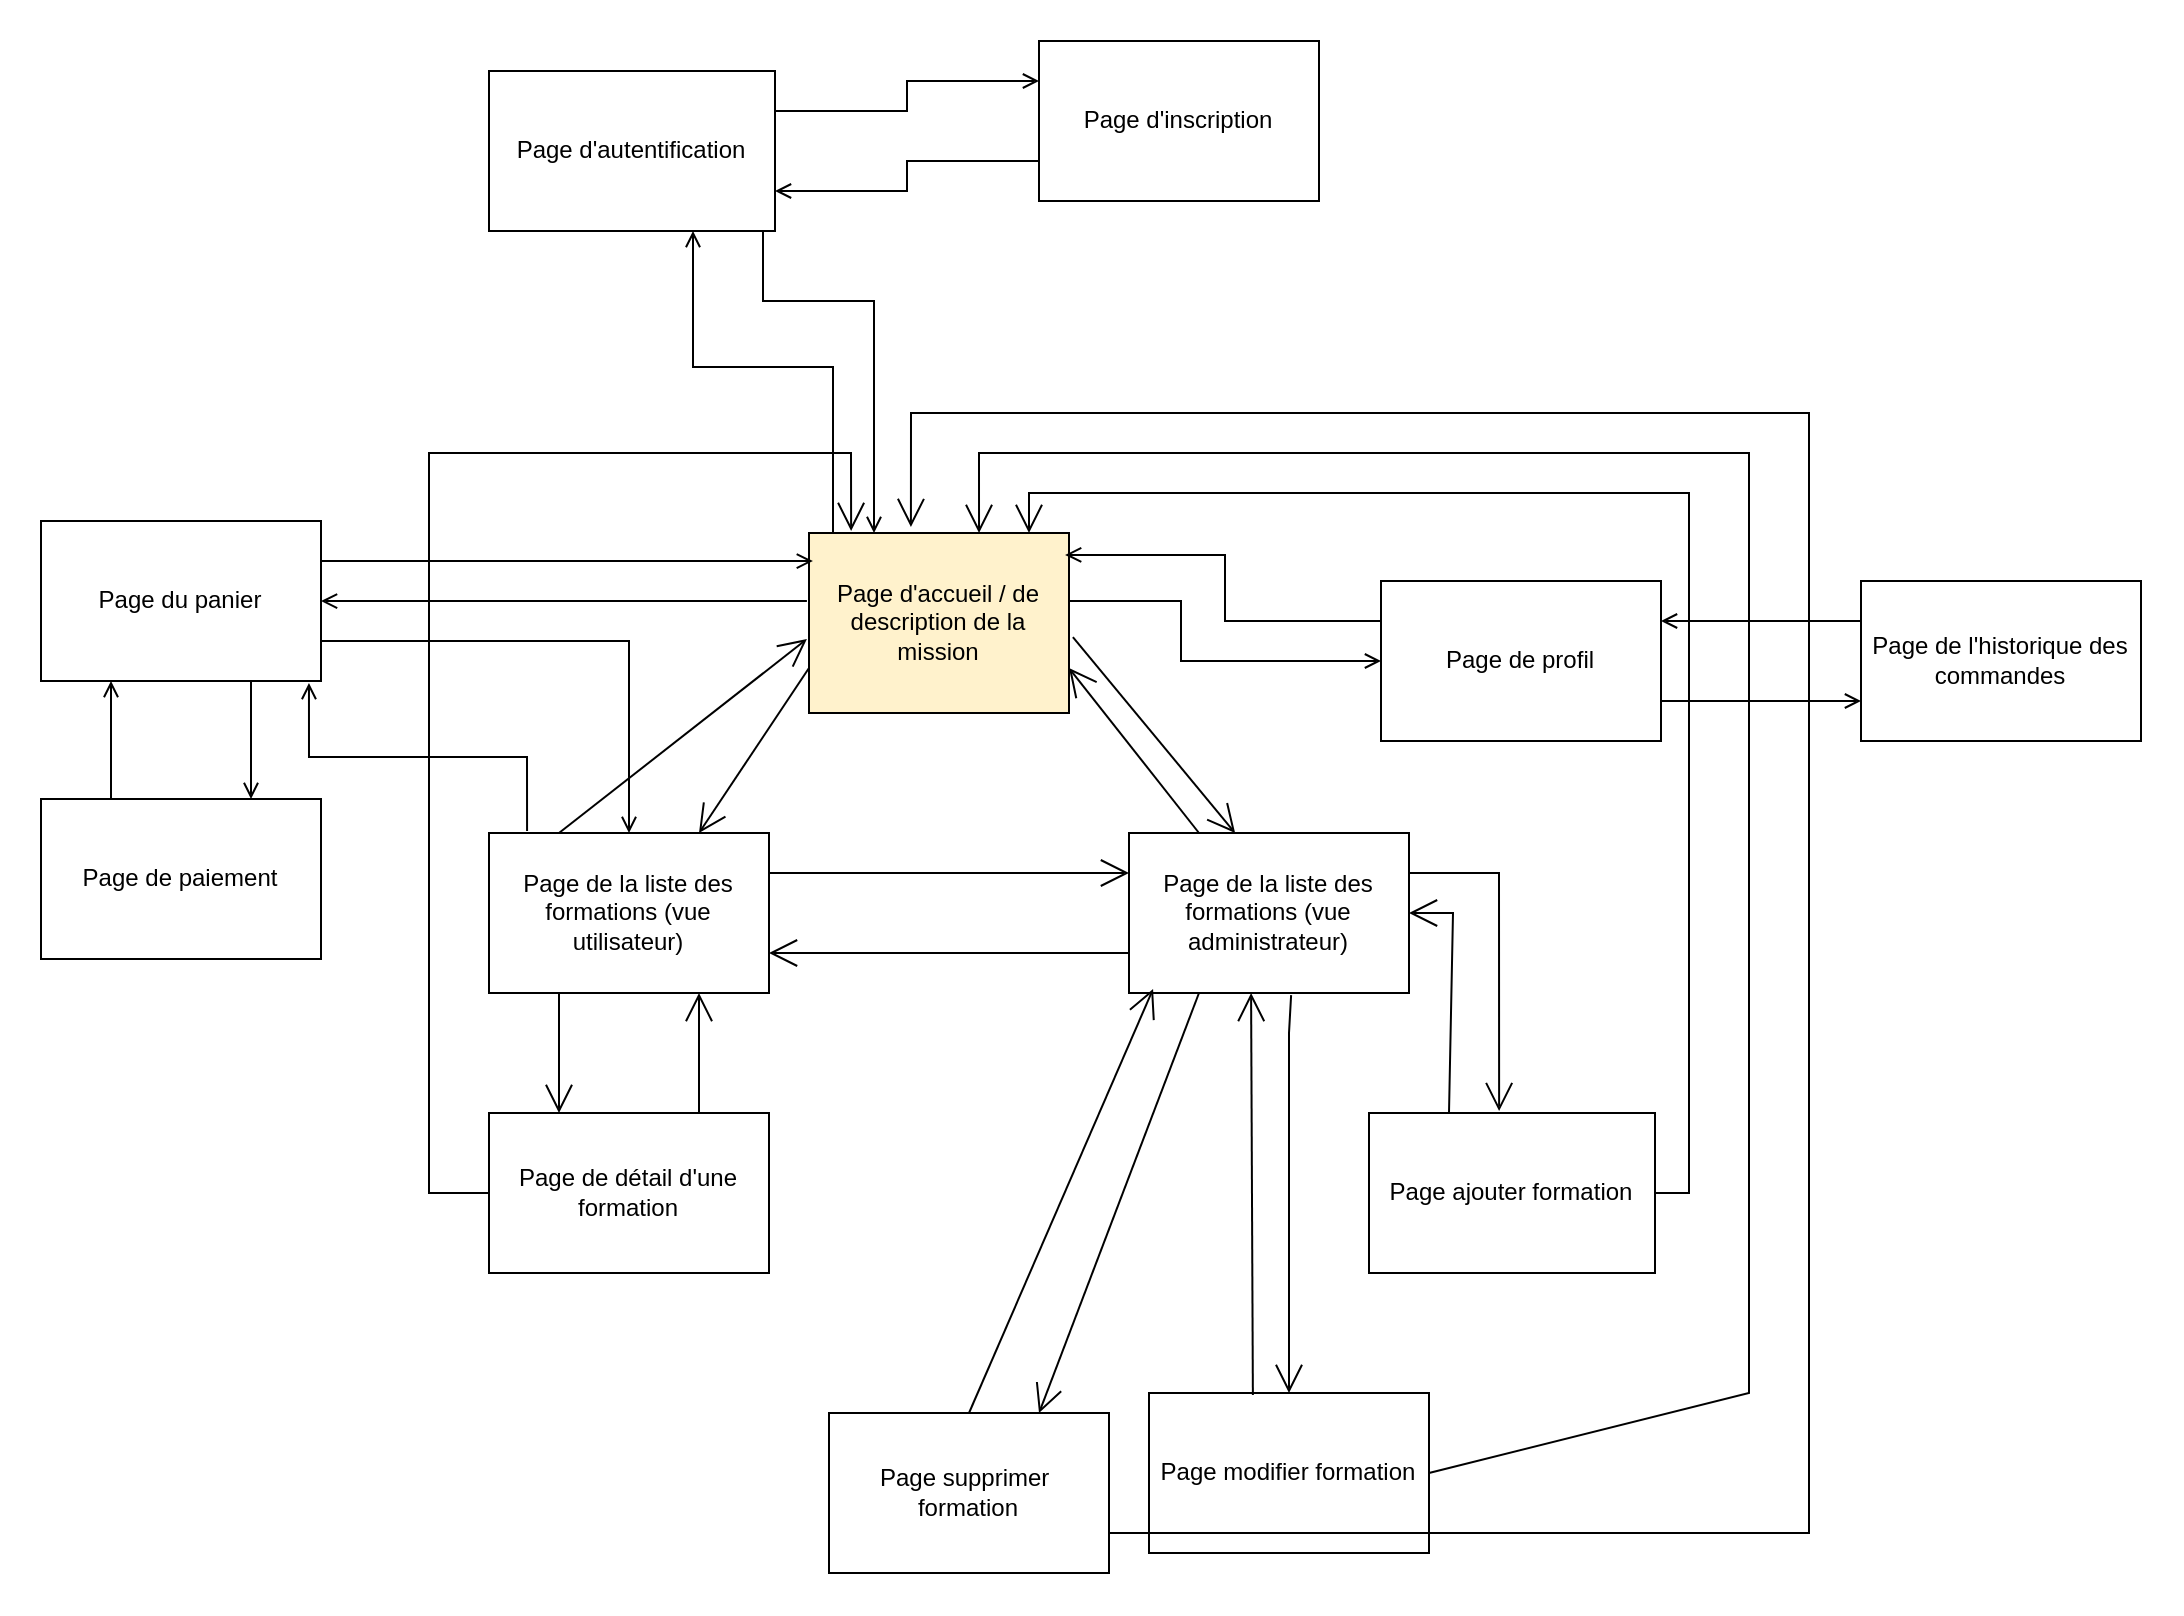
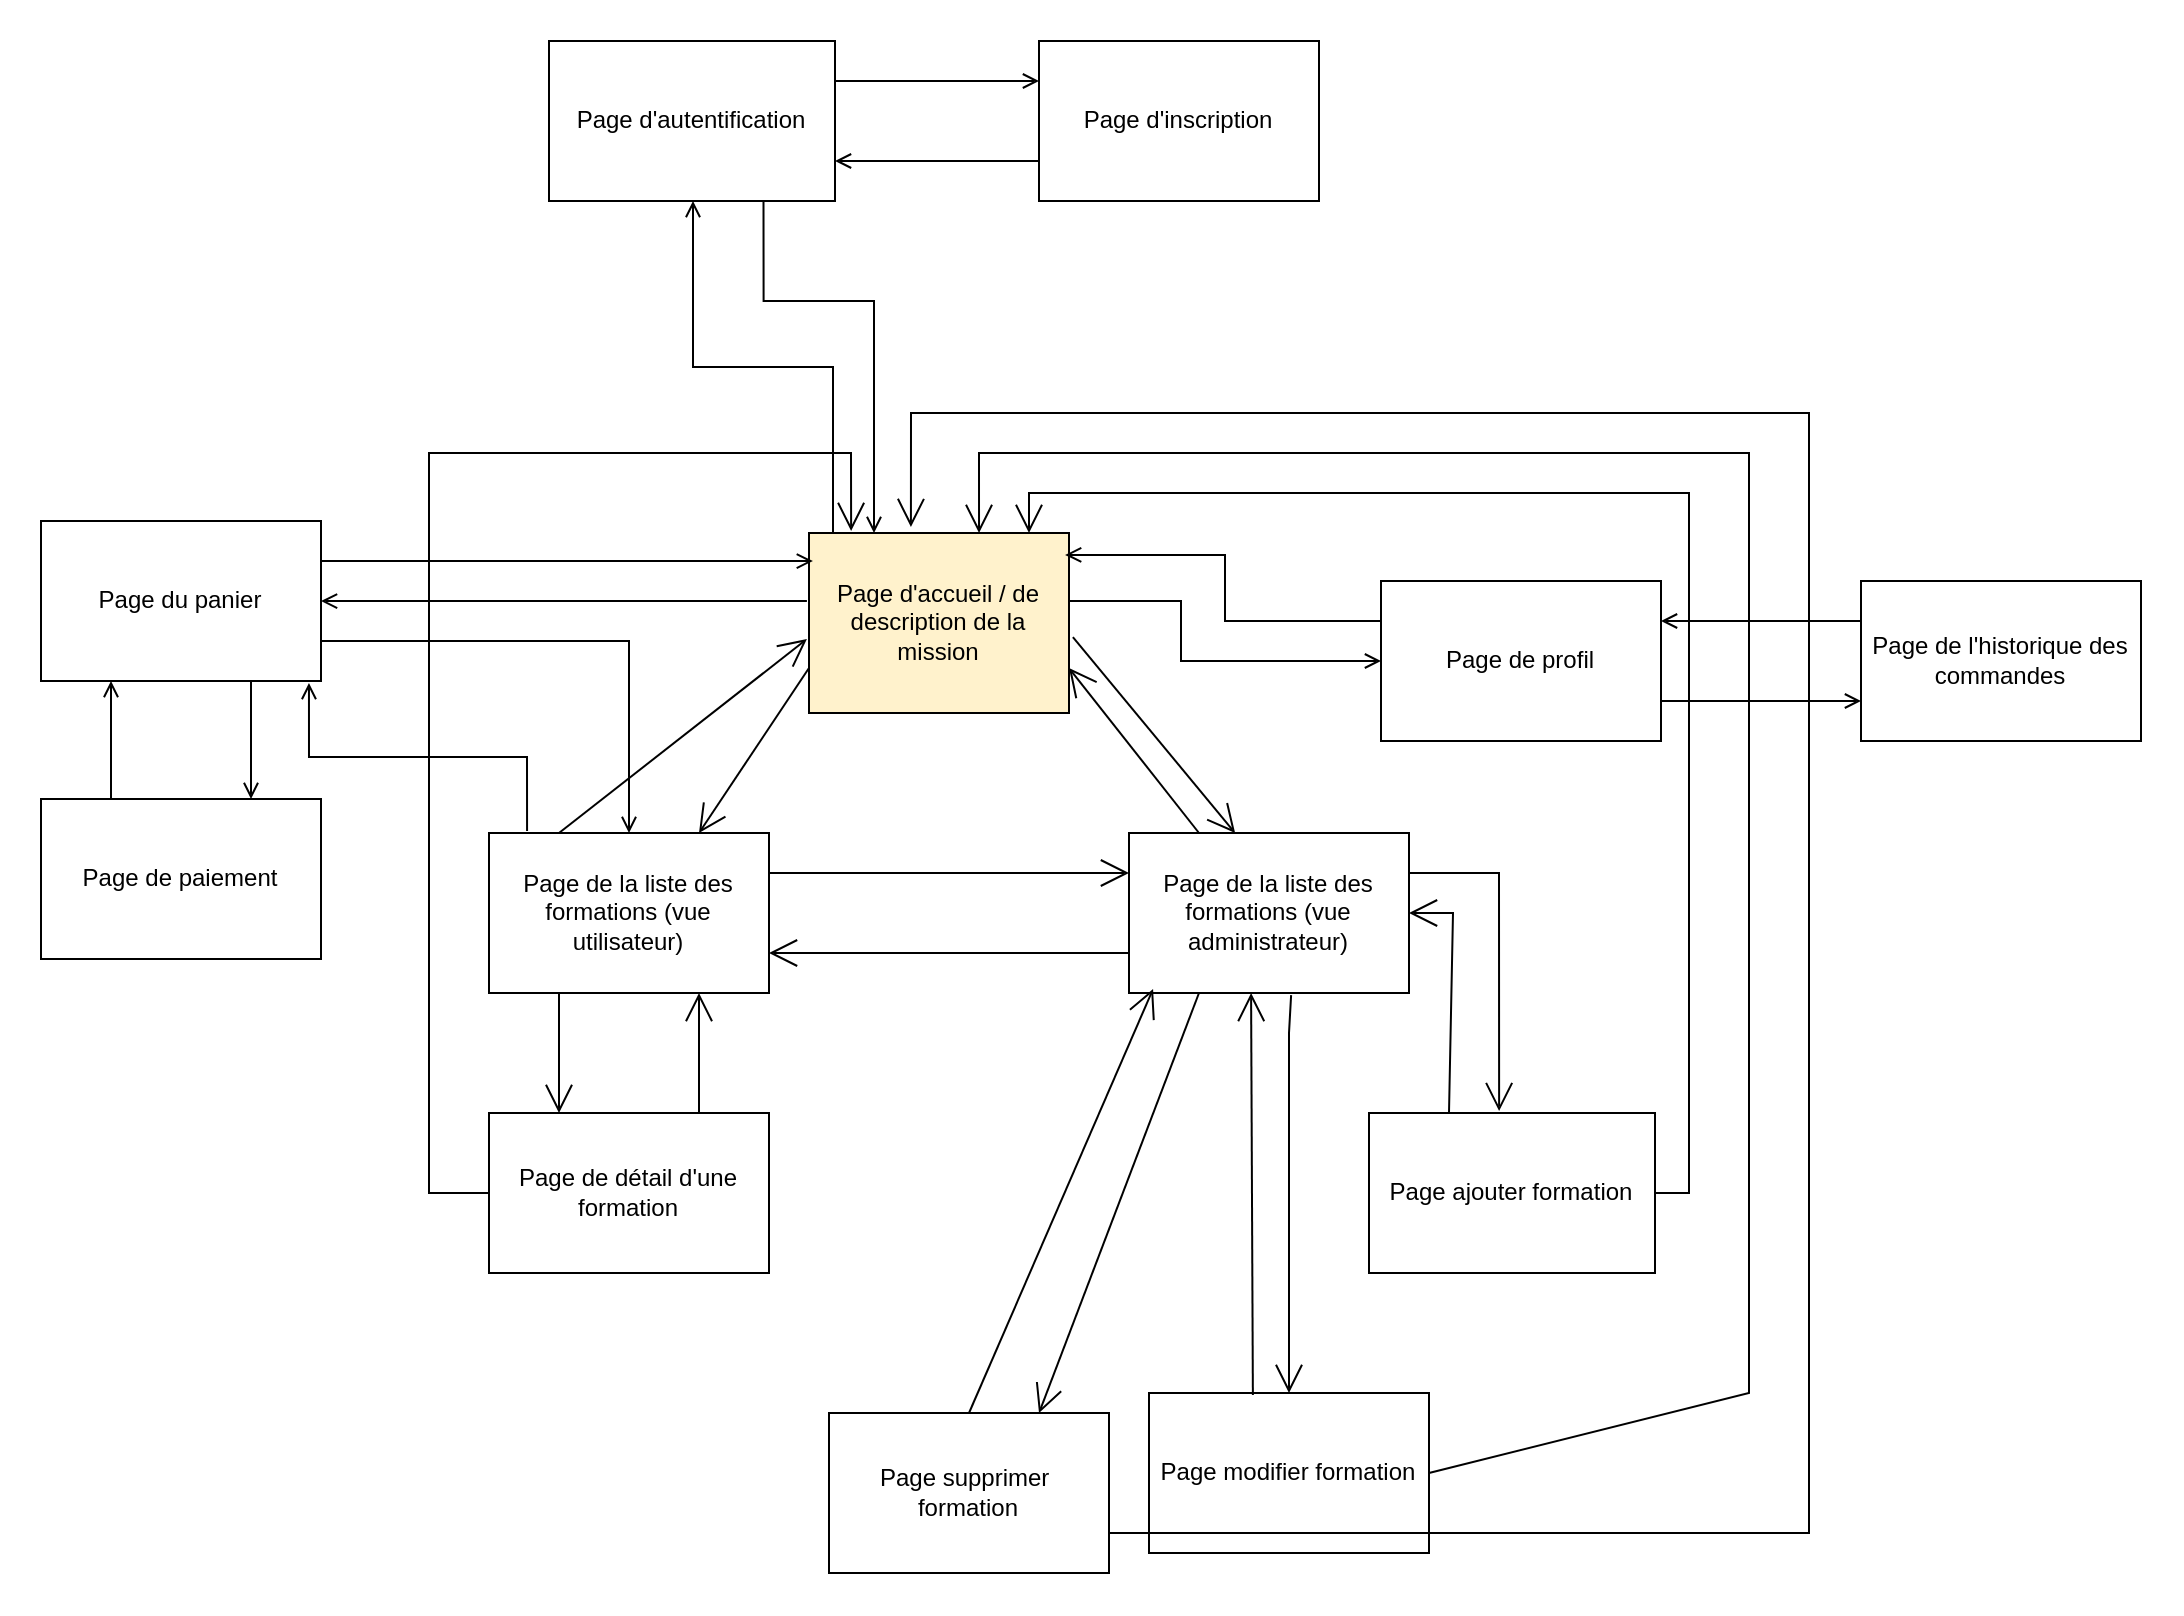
- <mxCell id="43" value="Page d'autentification" style="html=1;whiteSpace=wrap;" parent="1" vertex="1"><mxGeometry x="244" y="35" width="143" height="80" as="geometry" /></mxCell>
+ <mxCell id="43" value="Page d'autentification" style="html=1;whiteSpace=wrap;" parent="1" vertex="1"><mxGeometry x="274" y="20" width="143" height="80" as="geometry" /></mxCell>
